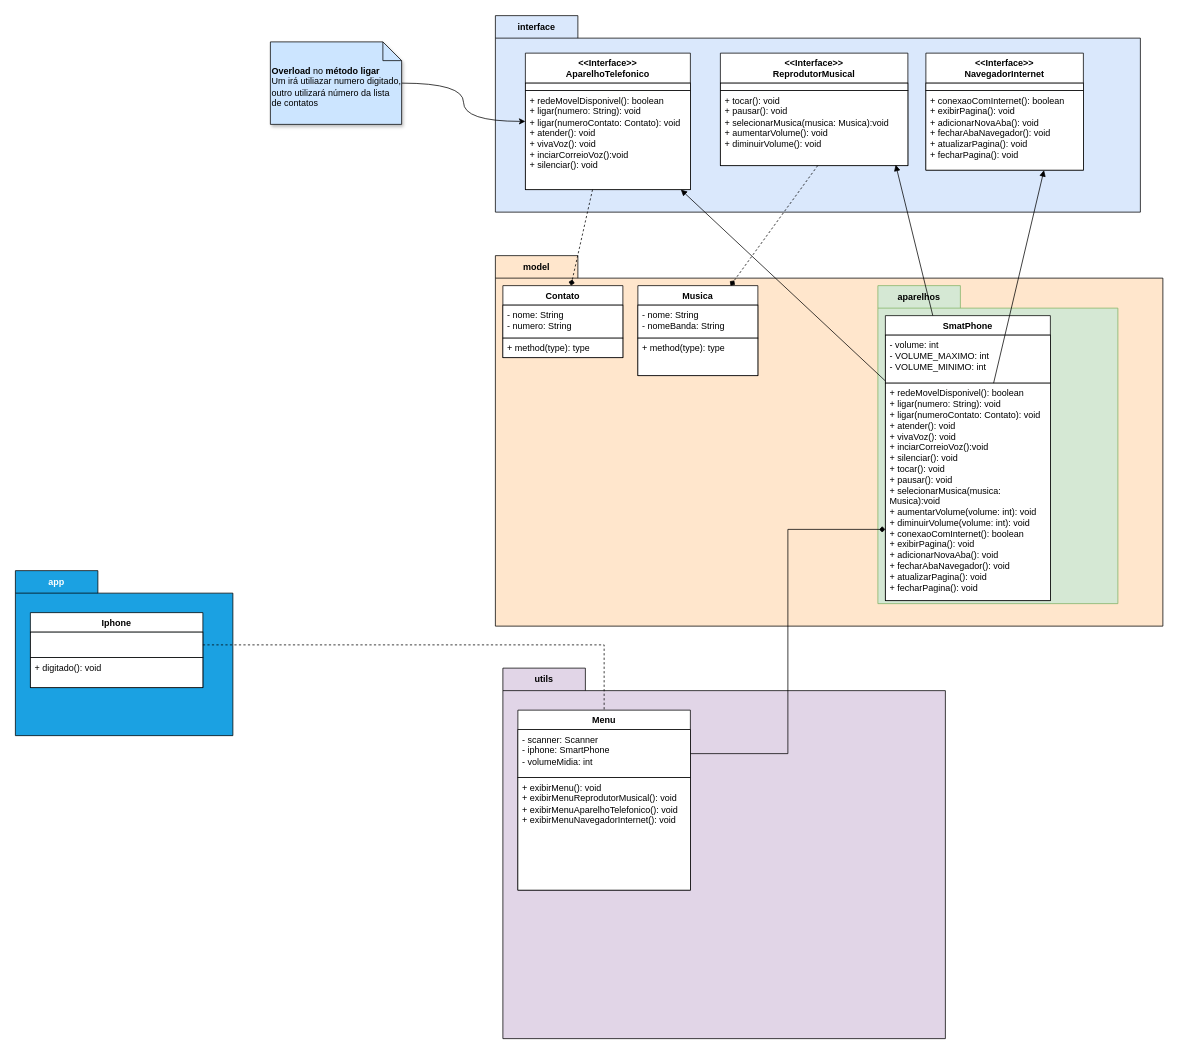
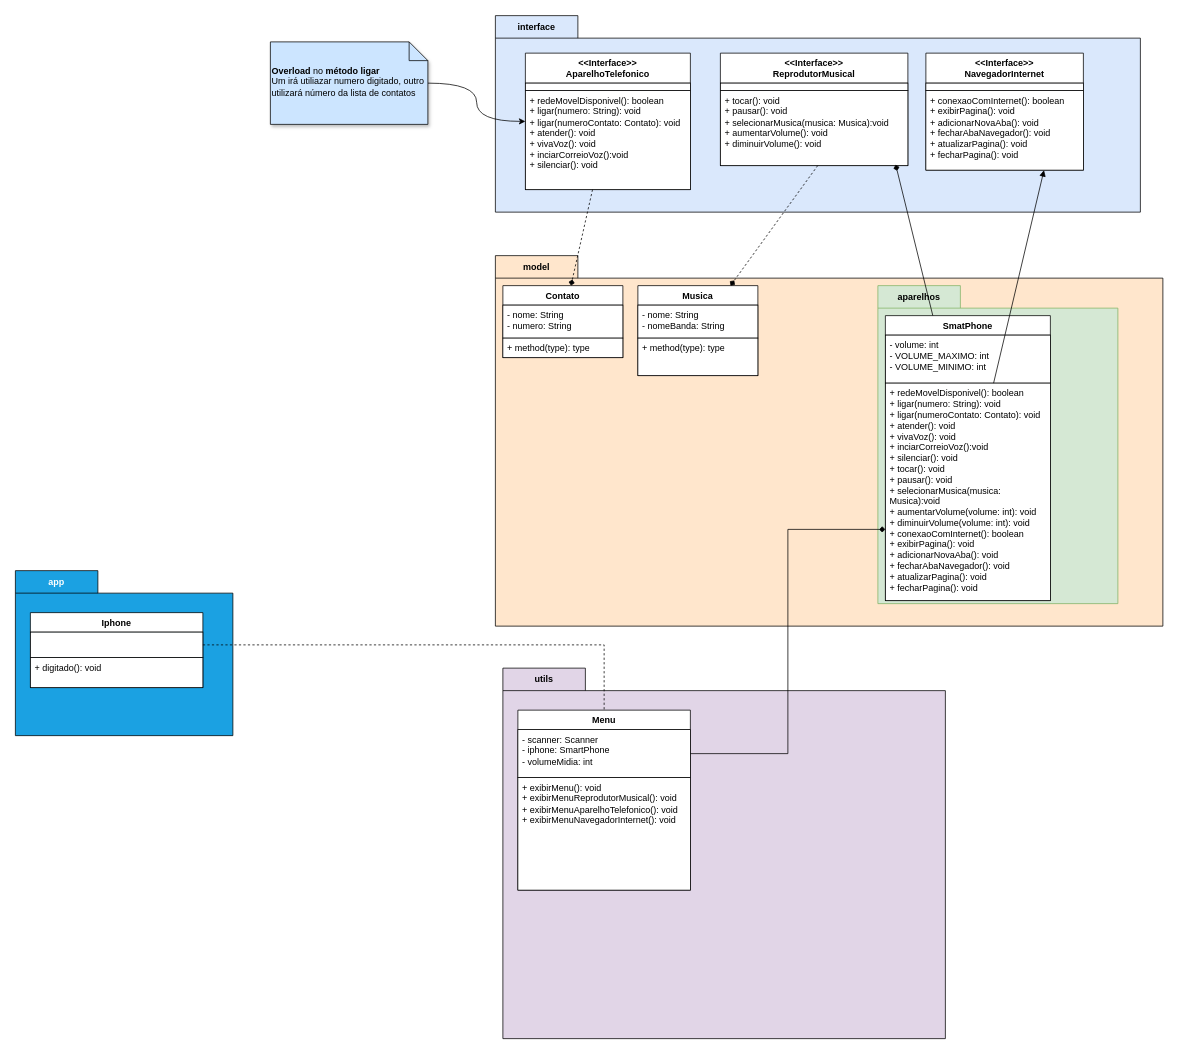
- <mxCell id="27" value="&lt;b&gt;Overload&lt;/b&gt; no &lt;b&gt;método ligar&lt;/b&gt;&lt;div&gt;Um irá utiliazar numero digitado, outro utilizará número da lista de contatos&lt;/div&gt;" style="shape=note2;boundedLbl=1;whiteSpace=wrap;html=1;size=25;verticalAlign=top;align=left;fillColor=#CCE5FF;shadow=1;strokeColor=default;" parent="1" vertex="1"><mxGeometry x="360" y="55" width="175" height="110" as="geometry" /></mxCell>
+ <mxCell id="27" value="&lt;b&gt;Overload&lt;/b&gt; no &lt;b&gt;método ligar&lt;/b&gt;&lt;div&gt;Um irá utiliazar numero digitado, outro utilizará número da lista de contatos&lt;/div&gt;" style="shape=note2;boundedLbl=1;whiteSpace=wrap;html=1;size=25;verticalAlign=top;align=left;fillColor=#CCE5FF;shadow=1;strokeColor=default;" parent="1" vertex="1"><mxGeometry x="360" y="55" width="210" height="110" as="geometry" /></mxCell>
- <mxCell id="24" style="rounded=0;orthogonalLoop=1;jettySize=auto;html=1;endArrow=block;endFill=1;entryX=0.935;entryY=0.988;entryDx=0;entryDy=0;entryPerimeter=0;strokeColor=default;" parent="1" source="20" target="8" edge="1"><mxGeometry relative="1" as="geometry" /></mxCell>
+ <mxCell id="24" style="rounded=0;orthogonalLoop=1;jettySize=auto;html=1;endArrow=diamond;endFill=1;entryX=0.935;entryY=0.988;entryDx=0;entryDy=0;entryPerimeter=0;strokeColor=default;" parent="1" source="20" target="8" edge="1"><mxGeometry relative="1" as="geometry" /></mxCell>
- <mxCell id="23" style="rounded=0;orthogonalLoop=1;jettySize=auto;html=1;endArrow=block;endFill=1;strokeColor=default;" parent="1" source="20" target="3" edge="1"><mxGeometry relative="1" as="geometry" /></mxCell>
